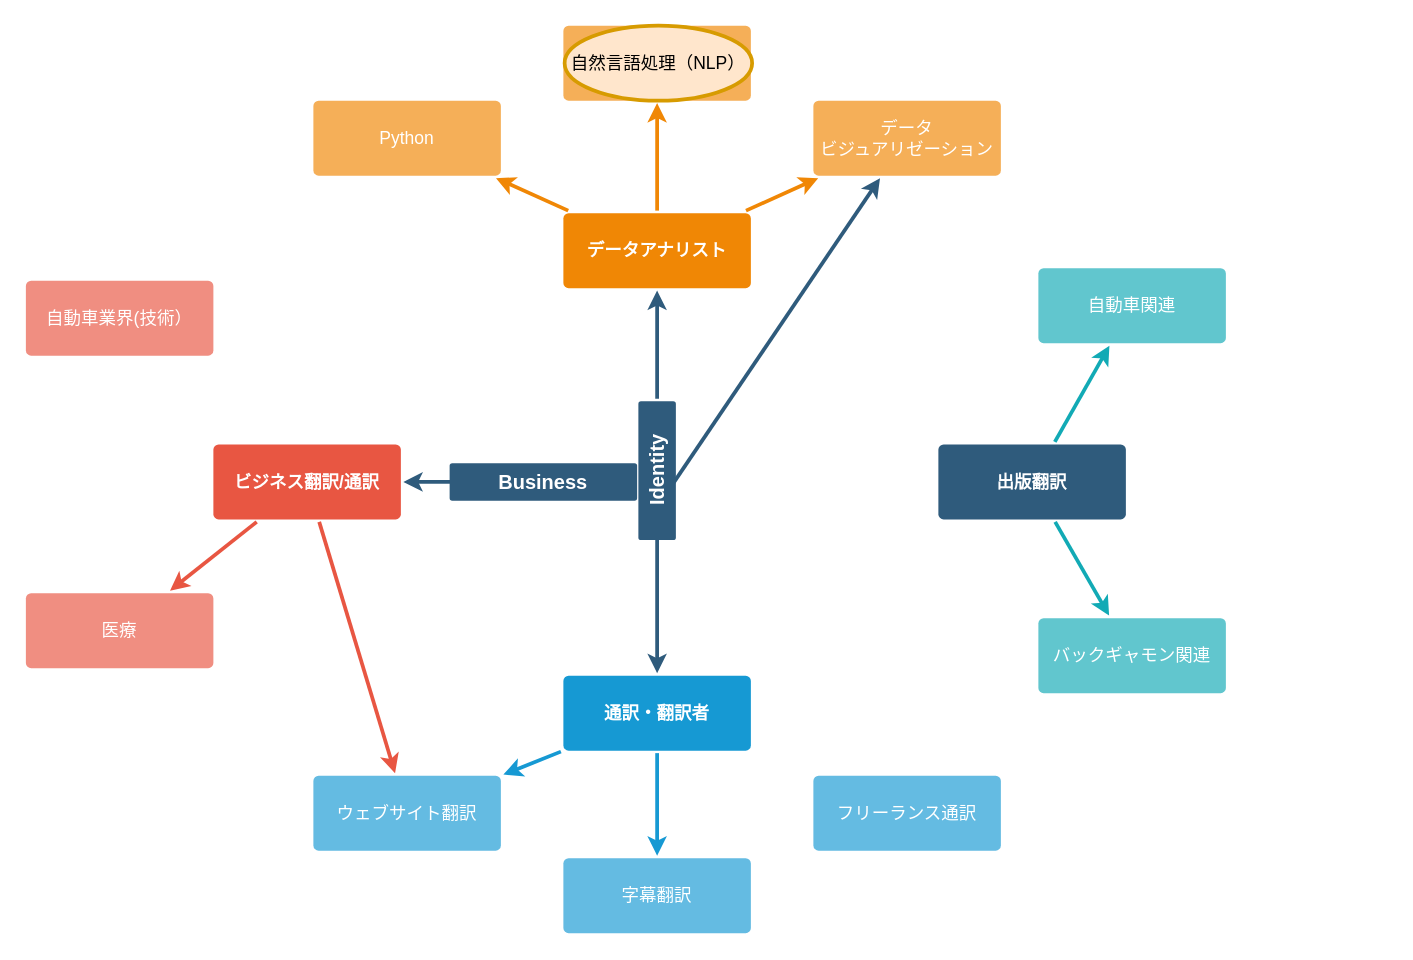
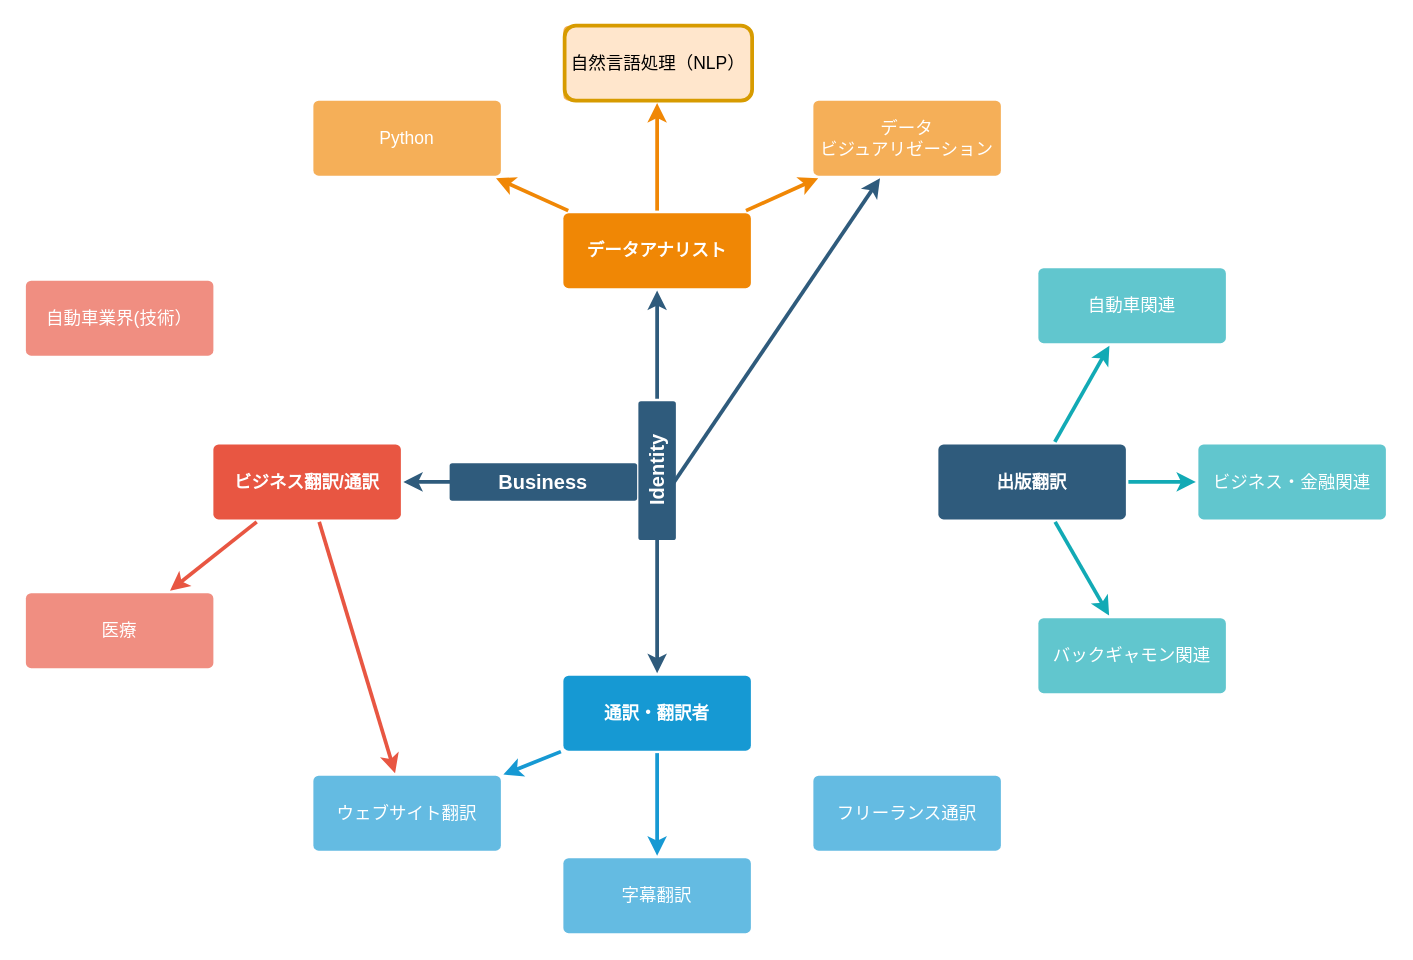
- <mxCell id="36" value="自然言語処理（NLP）" style="ellipse;whiteSpace=wrap;html=1;shadow=0;labelBackgroundColor=none;strokeColor=#d79b00;strokeWidth=3;fillColor=#ffe6cc;fontFamily=Helvetica;fontSize=14;align=center;spacing=5;fontStyle=0;arcSize=15;perimeterSpacing=2;" vertex="1" parent="1"><mxGeometry x="451" y="20" width="150" height="60" as="geometry" /></mxCell>
+ <mxCell id="36" value="自然言語処理（NLP）" style="rounded=1;whiteSpace=wrap;html=1;shadow=0;labelBackgroundColor=none;strokeColor=#d79b00;strokeWidth=3;fillColor=#ffe6cc;fontFamily=Helvetica;fontSize=14;align=center;spacing=5;fontStyle=0;arcSize=15;perimeterSpacing=2;" vertex="1" parent="1"><mxGeometry x="451" y="20" width="150" height="60" as="geometry" /></mxCell>
+ <mxCell id="28" value="" style="edgeStyle=none;rounded=1;jumpStyle=none;html=1;shadow=0;labelBackgroundColor=none;startArrow=none;startFill=0;jettySize=auto;orthogonalLoop=1;strokeColor=#12AAB5;strokeWidth=3;fontFamily=Helvetica;fontSize=14;fontColor=#FFFFFF;spacing=5;fontStyle=1;fillColor=#b0e3e6;exitX=1;exitY=0.5;exitDx=0;exitDy=0;" edge="1" parent="1" source="24" target="27"><mxGeometry relative="1" as="geometry"><mxPoint x="900" y="423.633" as="sourcePoint" /></mxGeometry></mxCell>
+ <mxCell id="27" value="ビジネス・金融関連" style="rounded=1;whiteSpace=wrap;html=1;shadow=0;labelBackgroundColor=none;strokeColor=none;strokeWidth=3;fillColor=#61c6ce;fontFamily=Helvetica;fontSize=14;fontColor=#FFFFFF;align=center;spacing=5;fontStyle=0;arcSize=7;perimeterSpacing=2;" vertex="1" parent="1"><mxGeometry x="958" y="355" width="150" height="60" as="geometry" /></mxCell>
